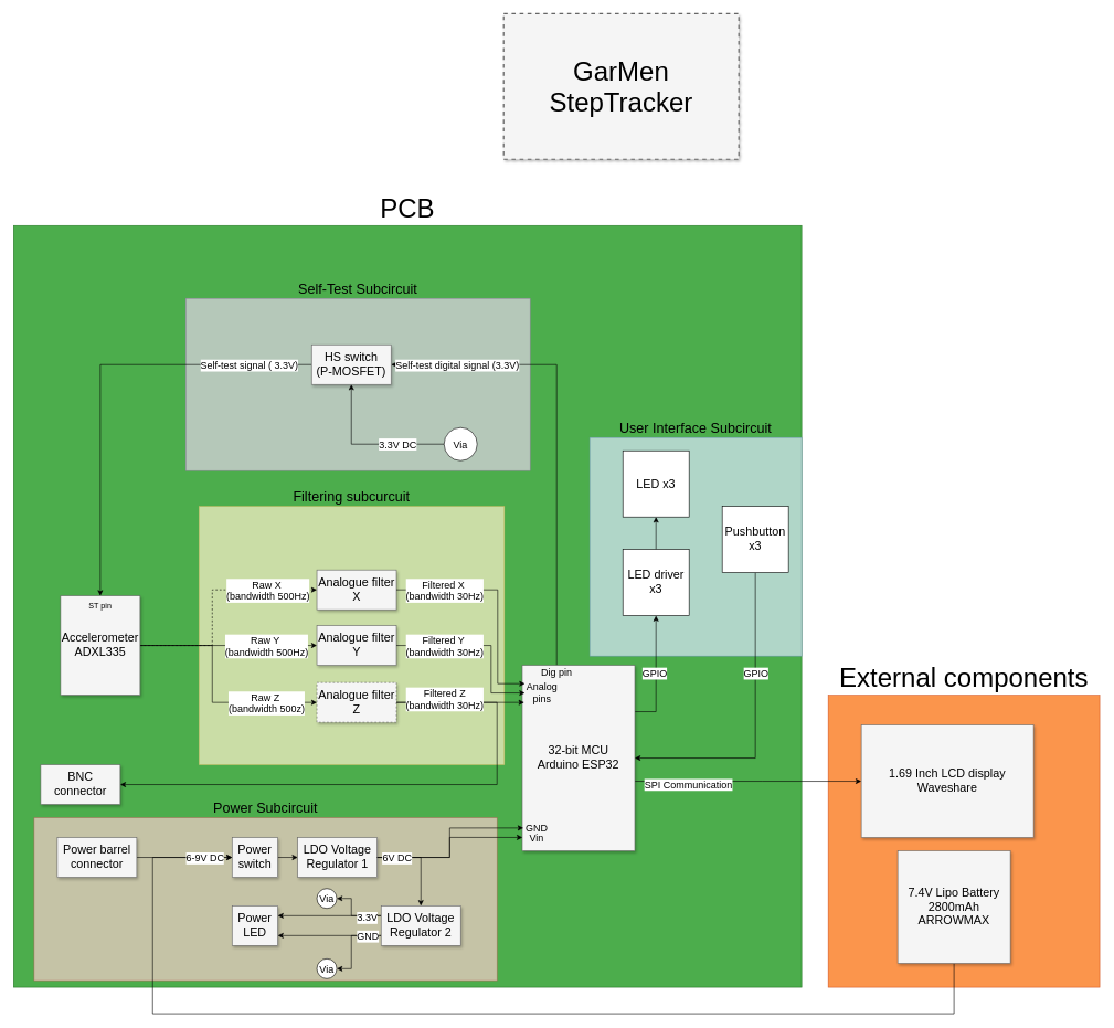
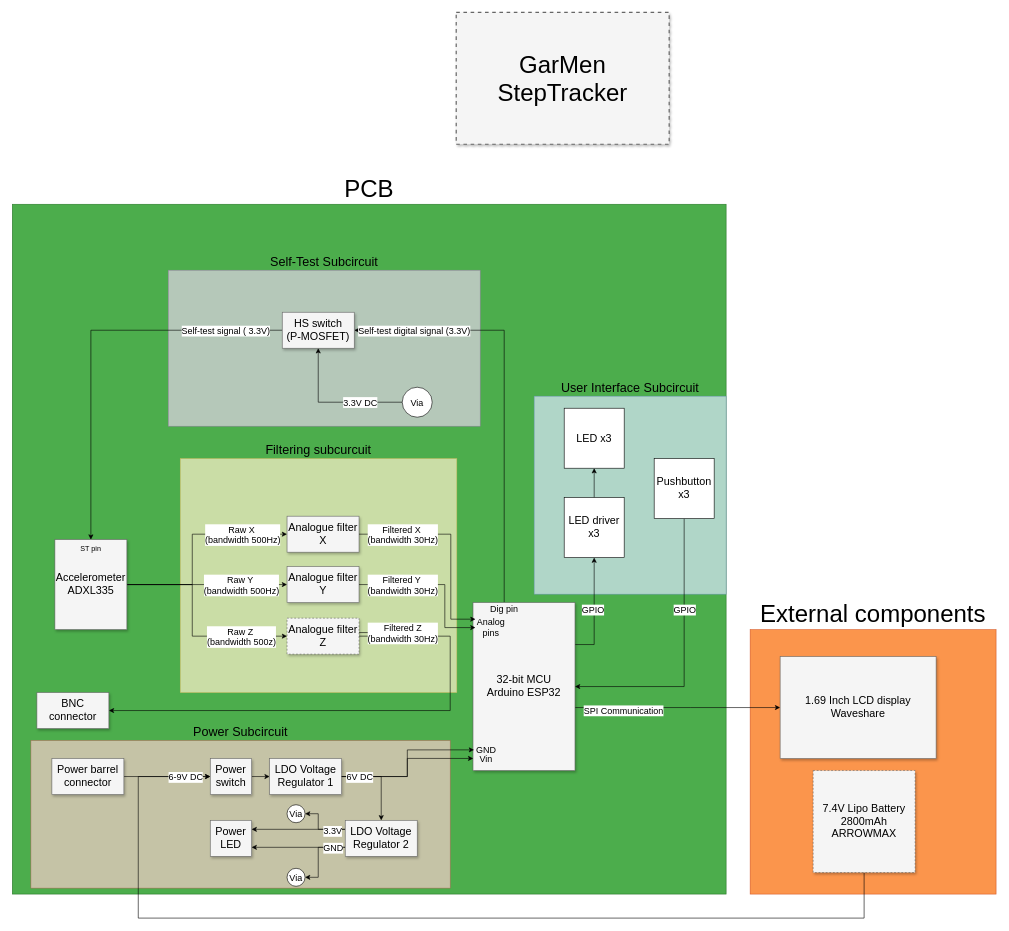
- <mxCell id="16" style="edgeStyle=orthogonalEdgeStyle;rounded=0;orthogonalLoop=1;jettySize=auto;html=1;entryX=0;entryY=0.5;entryDx=0;entryDy=0;dashed=1;" parent="1" source="20" target="21" edge="1"><mxGeometry relative="1" as="geometry"><Array as="points"><mxPoint x="320" y="974" /><mxPoint x="320" y="890" /></Array></mxGeometry></mxCell>
+ <mxCell id="16" style="edgeStyle=orthogonalEdgeStyle;rounded=0;orthogonalLoop=1;jettySize=auto;html=1;entryX=0;entryY=0.5;entryDx=0;entryDy=0;" parent="1" source="20" target="21" edge="1"><mxGeometry relative="1" as="geometry"><Array as="points"><mxPoint x="320" y="974" /><mxPoint x="320" y="890" /></Array></mxGeometry></mxCell>
- <mxCell id="29" style="edgeStyle=orthogonalEdgeStyle;rounded=0;orthogonalLoop=1;jettySize=auto;html=1;entryX=0.018;entryY=0.2;entryDx=0;entryDy=0;entryPerimeter=0;" parent="1" source="24" target="15" edge="1"><mxGeometry relative="1" as="geometry" /></mxCell>
+ <mxCell id="29" style="edgeStyle=orthogonalEdgeStyle;rounded=0;orthogonalLoop=1;jettySize=auto;html=1;" parent="1" source="24" target="33" edge="1"><mxGeometry relative="1" as="geometry" /></mxCell>
- <mxCell id="40" value="7.4V Lipo Battery&lt;div&gt;2800mAh&lt;br&gt;&lt;div&gt;ARROWMAX&lt;/div&gt;&lt;/div&gt;" style="whiteSpace=wrap;html=1;shadow=1;fontSize=18;fillColor=#f5f5f5;strokeColor=#666666;" parent="1" vertex="1"><mxGeometry x="1355" y="1284" width="170" height="170" as="geometry" /></mxCell>
+ <mxCell id="40" value="7.4V Lipo Battery&lt;div&gt;2800mAh&lt;br&gt;&lt;div&gt;ARROWMAX&lt;/div&gt;&lt;/div&gt;" style="whiteSpace=wrap;html=1;shadow=1;fontSize=18;fillColor=#f5f5f5;strokeColor=#666666;dashed=1;" parent="1" vertex="1"><mxGeometry x="1355" y="1284" width="170" height="170" as="geometry" /></mxCell>
